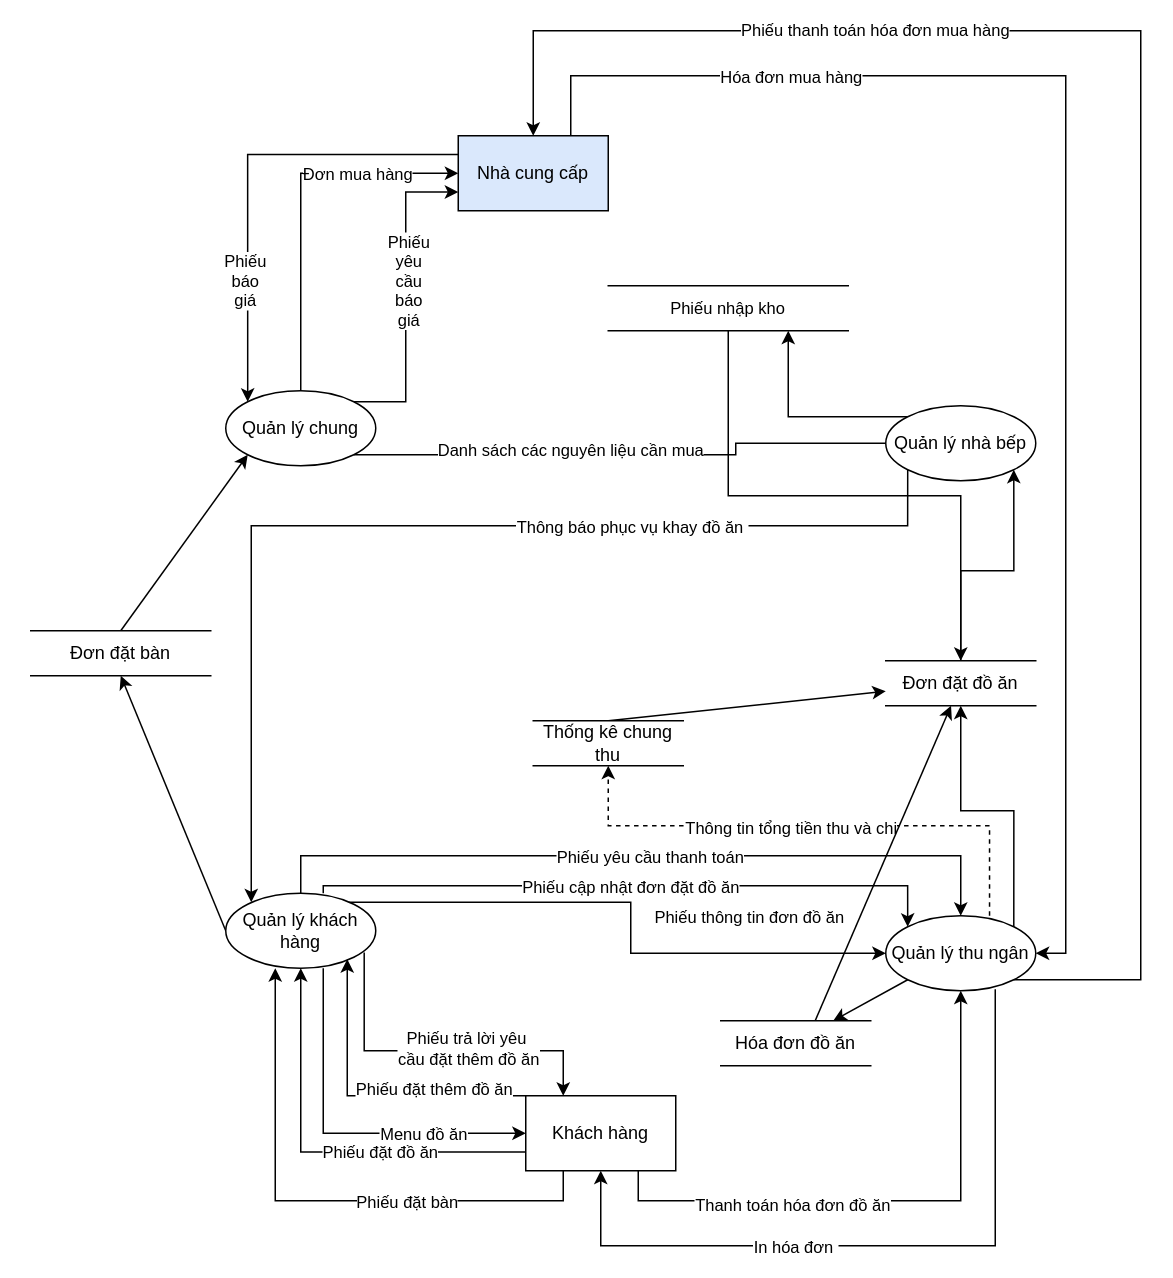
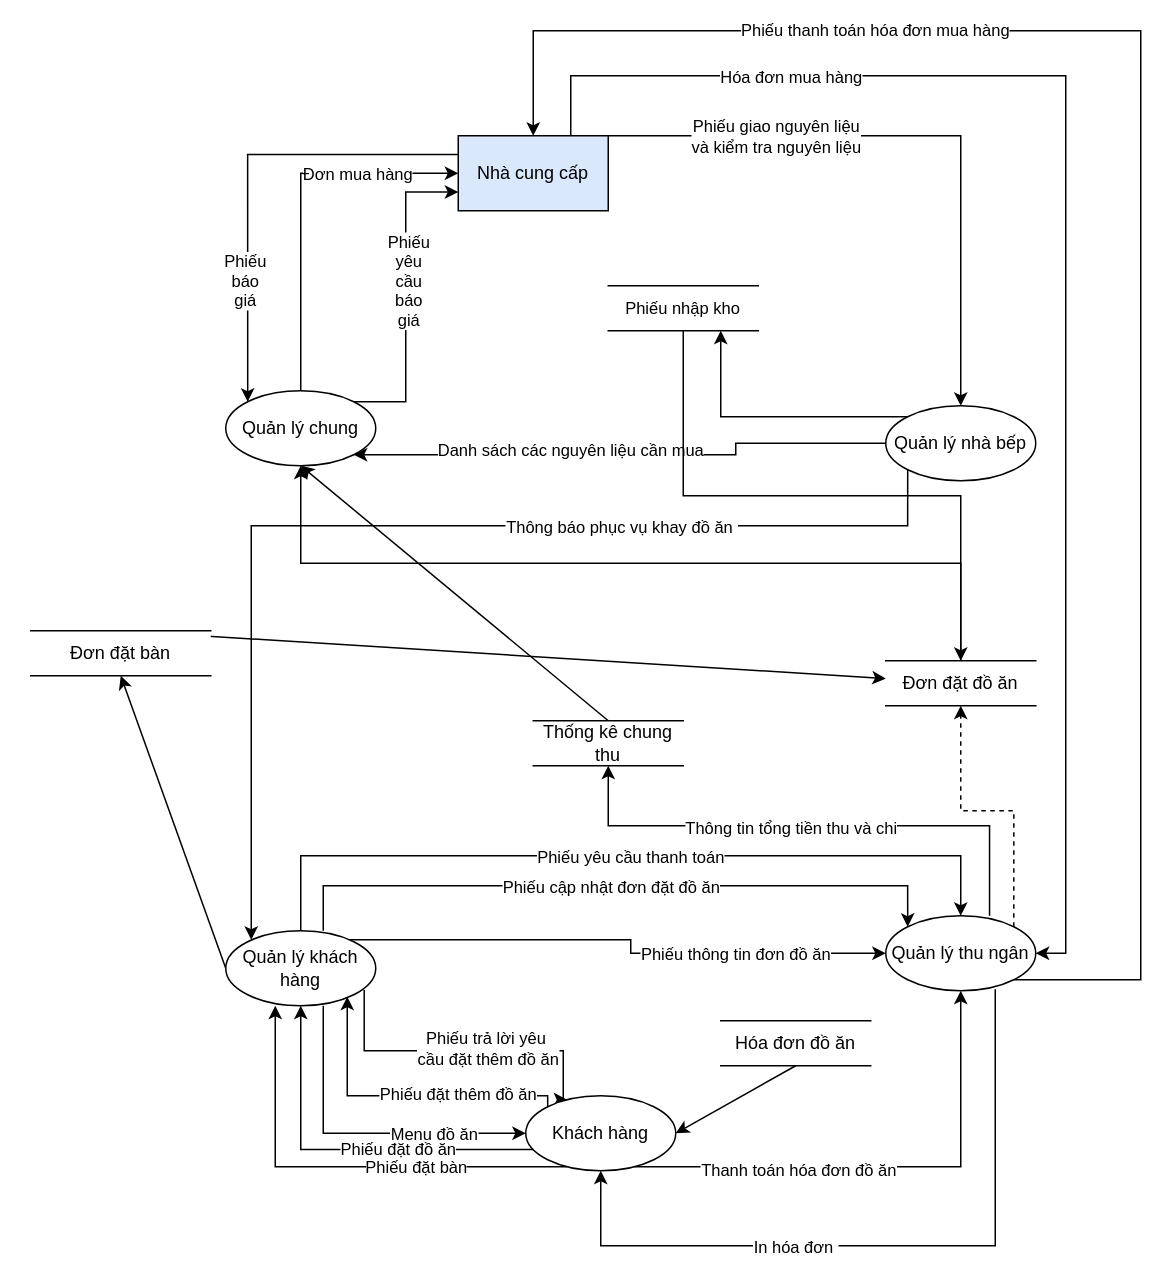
+ <mxCell id="39" style="edgeStyle=orthogonalEdgeStyle;rounded=0;orthogonalLoop=1;jettySize=auto;html=1;exitX=1;exitY=0;exitDx=0;exitDy=0;entryX=0.5;entryY=0;entryDx=0;entryDy=0;fontFamily=Helvetica;fontSize=11;fontColor=default;" parent="1" source="43" target="5" edge="1"><mxGeometry relative="1" as="geometry"><Array as="points"><mxPoint x="640" y="90" /></Array></mxGeometry></mxCell>
+ <mxCell id="40" value="Phiếu giao nguyên liệu&lt;br&gt;và kiểm tra nguyên liệu" style="edgeLabel;html=1;align=center;verticalAlign=middle;resizable=0;points=[];fontSize=11;fontFamily=Helvetica;fontColor=default;" parent="39" vertex="1" connectable="0"><mxGeometry x="-0.586" y="-1" relative="1" as="geometry"><mxPoint x="25" y="-1" as="offset" /></mxGeometry></mxCell>
- <mxCell id="45" value="Phiếu nhập kho" style="html=1;dashed=0;whiteSpace=wrap;shape=partialRectangle;right=0;left=0;labelBackgroundColor=default;align=center;verticalAlign=middle;fontFamily=Helvetica;fontSize=11;fontColor=default;fillColor=none;gradientColor=none;" parent="1" vertex="1"><mxGeometry x="405" y="190" width="160" height="30" as="geometry" /></mxCell>
+ <mxCell id="45" value="Phiếu nhập kho" style="html=1;dashed=0;whiteSpace=wrap;shape=partialRectangle;right=0;left=0;labelBackgroundColor=default;align=center;verticalAlign=middle;fontFamily=Helvetica;fontSize=11;fontColor=default;fillColor=none;gradientColor=none;" parent="1" vertex="1"><mxGeometry x="405" y="190" width="100" height="30" as="geometry" /></mxCell>
- <mxCell id="3" style="edgeStyle=orthogonalEdgeStyle;rounded=0;orthogonalLoop=1;jettySize=auto;html=1;exitX=0;exitY=0.5;exitDx=0;exitDy=0;entryX=1;entryY=1;entryDx=0;entryDy=0;fontFamily=Helvetica;fontSize=11;fontColor=default;endArrow=none;" parent="1" source="5" target="10" edge="1"><mxGeometry relative="1" as="geometry"><Array as="points"><mxPoint x="490" y="295" /><mxPoint x="490" y="303" /></Array></mxGeometry></mxCell>
+ <mxCell id="3" style="edgeStyle=orthogonalEdgeStyle;rounded=0;orthogonalLoop=1;jettySize=auto;html=1;exitX=0;exitY=0.5;exitDx=0;exitDy=0;entryX=1;entryY=1;entryDx=0;entryDy=0;fontFamily=Helvetica;fontSize=11;fontColor=default;" parent="1" source="5" target="10" edge="1"><mxGeometry relative="1" as="geometry"><Array as="points"><mxPoint x="490" y="295" /><mxPoint x="490" y="303" /></Array></mxGeometry></mxCell>
- <mxCell id="32" style="rounded=0;orthogonalLoop=1;jettySize=auto;html=1;exitX=0.5;exitY=0;exitDx=0;exitDy=0;entryX=0;entryY=1;entryDx=0;entryDy=0;" parent="1" source="33" target="10" edge="1"><mxGeometry relative="1" as="geometry" /></mxCell>
+ <mxCell id="32" style="rounded=0;orthogonalLoop=1;jettySize=auto;html=1;exitX=0.5;exitY=0;exitDx=0;exitDy=0;" parent="1" source="33" target="53" edge="1"><mxGeometry relative="1" as="geometry" /></mxCell>
- <mxCell id="52" style="edgeStyle=orthogonalEdgeStyle;rounded=0;orthogonalLoop=1;jettySize=auto;html=1;exitX=0.5;exitY=0;exitDx=0;exitDy=0;entryX=1;entryY=1;entryDx=0;entryDy=0;" edge="1" parent="1" source="53" target="5"><mxGeometry relative="1" as="geometry" /></mxCell>
+ <mxCell id="52" style="edgeStyle=orthogonalEdgeStyle;rounded=0;orthogonalLoop=1;jettySize=auto;html=1;exitX=0.5;exitY=0;exitDx=0;exitDy=0;" edge="1" parent="1" source="53" target="10"><mxGeometry relative="1" as="geometry" /></mxCell>
- <mxCell id="58" style="rounded=0;orthogonalLoop=1;jettySize=auto;html=1;exitX=0.5;exitY=0;exitDx=0;exitDy=0;" edge="1" parent="1" source="59" target="53"><mxGeometry relative="1" as="geometry" /></mxCell>
+ <mxCell id="58" style="rounded=0;orthogonalLoop=1;jettySize=auto;html=1;exitX=0.5;exitY=0;exitDx=0;exitDy=0;entryX=0.5;entryY=1;entryDx=0;entryDy=0;" edge="1" parent="1" source="59" target="10"><mxGeometry relative="1" as="geometry" /></mxCell>
- <mxCell id="25" style="edgeStyle=orthogonalEdgeStyle;rounded=0;orthogonalLoop=1;jettySize=auto;html=1;exitX=1;exitY=0;exitDx=0;exitDy=0;entryX=0.5;entryY=1;entryDx=0;entryDy=0;" edge="1" parent="1" source="31" target="53"><mxGeometry relative="1" as="geometry" /></mxCell>
+ <mxCell id="25" style="edgeStyle=orthogonalEdgeStyle;rounded=0;orthogonalLoop=1;jettySize=auto;html=1;exitX=1;exitY=0;exitDx=0;exitDy=0;entryX=0.5;entryY=1;entryDx=0;entryDy=0;dashed=1;" edge="1" parent="1" source="31" target="53"><mxGeometry relative="1" as="geometry" /></mxCell>
- <mxCell id="29" style="edgeStyle=orthogonalEdgeStyle;rounded=0;orthogonalLoop=1;jettySize=auto;html=1;exitX=0.692;exitY=0;exitDx=0;exitDy=0;exitPerimeter=0;dashed=1;" edge="1" parent="1" source="31" target="59"><mxGeometry relative="1" as="geometry"><Array as="points"><mxPoint x="659" y="550" /><mxPoint x="405" y="550" /></Array></mxGeometry></mxCell>
+ <mxCell id="29" style="edgeStyle=orthogonalEdgeStyle;rounded=0;orthogonalLoop=1;jettySize=auto;html=1;exitX=0.692;exitY=0;exitDx=0;exitDy=0;exitPerimeter=0;" edge="1" parent="1" source="31" target="59"><mxGeometry relative="1" as="geometry"><Array as="points"><mxPoint x="659" y="550" /><mxPoint x="405" y="550" /></Array></mxGeometry></mxCell>
- <mxCell id="56" style="rounded=0;orthogonalLoop=1;jettySize=auto;html=1;exitX=0.5;exitY=1;exitDx=0;exitDy=0;" edge="1" parent="1" source="57" target="53"><mxGeometry relative="1" as="geometry" /></mxCell>
+ <mxCell id="56" style="rounded=0;orthogonalLoop=1;jettySize=auto;html=1;exitX=0.5;exitY=1;exitDx=0;exitDy=0;entryX=1;entryY=0.5;entryDx=0;entryDy=0;" edge="1" parent="1" source="57" target="36"><mxGeometry relative="1" as="geometry" /></mxCell>
- <mxCell id="22" value="Quản lý khách hàng" style="shape=ellipse;html=1;dashed=0;whiteSpace=wrap;perimeter=ellipsePerimeter;points=[[0,0.5,0,0,0],[0.17,0.12,0,0,0],[0.17,0.88,0,0,0],[0.33,0,0,0,0],[0.33,1,0,0,0],[0.5,0,0,0,0],[0.5,1,0,0,0],[0.65,0,0,0,0],[0.65,1,0,0,0],[0.81,0.12,0,0,0],[0.81,0.88,0,0,0],[1,0.5,0,0,0]];" parent="1" vertex="1"><mxGeometry x="150" y="595" width="100" height="50" as="geometry" /></mxCell>
+ <mxCell id="22" value="Quản lý khách hàng" style="shape=ellipse;html=1;dashed=0;whiteSpace=wrap;perimeter=ellipsePerimeter;points=[[0,0.5,0,0,0],[0.17,0.12,0,0,0],[0.17,0.88,0,0,0],[0.33,0,0,0,0],[0.33,1,0,0,0],[0.5,0,0,0,0],[0.5,1,0,0,0],[0.65,0,0,0,0],[0.65,1,0,0,0],[0.81,0.12,0,0,0],[0.81,0.88,0,0,0],[1,0.5,0,0,0]];" parent="1" vertex="1"><mxGeometry x="150" y="620" width="100" height="50" as="geometry" /></mxCell>
- <mxCell id="26" style="rounded=0;orthogonalLoop=1;jettySize=auto;html=1;exitX=0;exitY=1;exitDx=0;exitDy=0;entryX=0.75;entryY=0;entryDx=0;entryDy=0;" edge="1" parent="1" source="31" target="57"><mxGeometry relative="1" as="geometry" /></mxCell>
- <mxCell id="36" value="Khách hàng" style="html=1;dashed=0;whiteSpace=wrap;" parent="1" vertex="1"><mxGeometry x="350" y="730" width="100" height="50" as="geometry" /></mxCell>
+ <mxCell id="36" value="Khách hàng" style="ellipse;html=1;dashed=0;whiteSpace=wrap;" parent="1" vertex="1"><mxGeometry x="350" y="730" width="100" height="50" as="geometry" /></mxCell>
